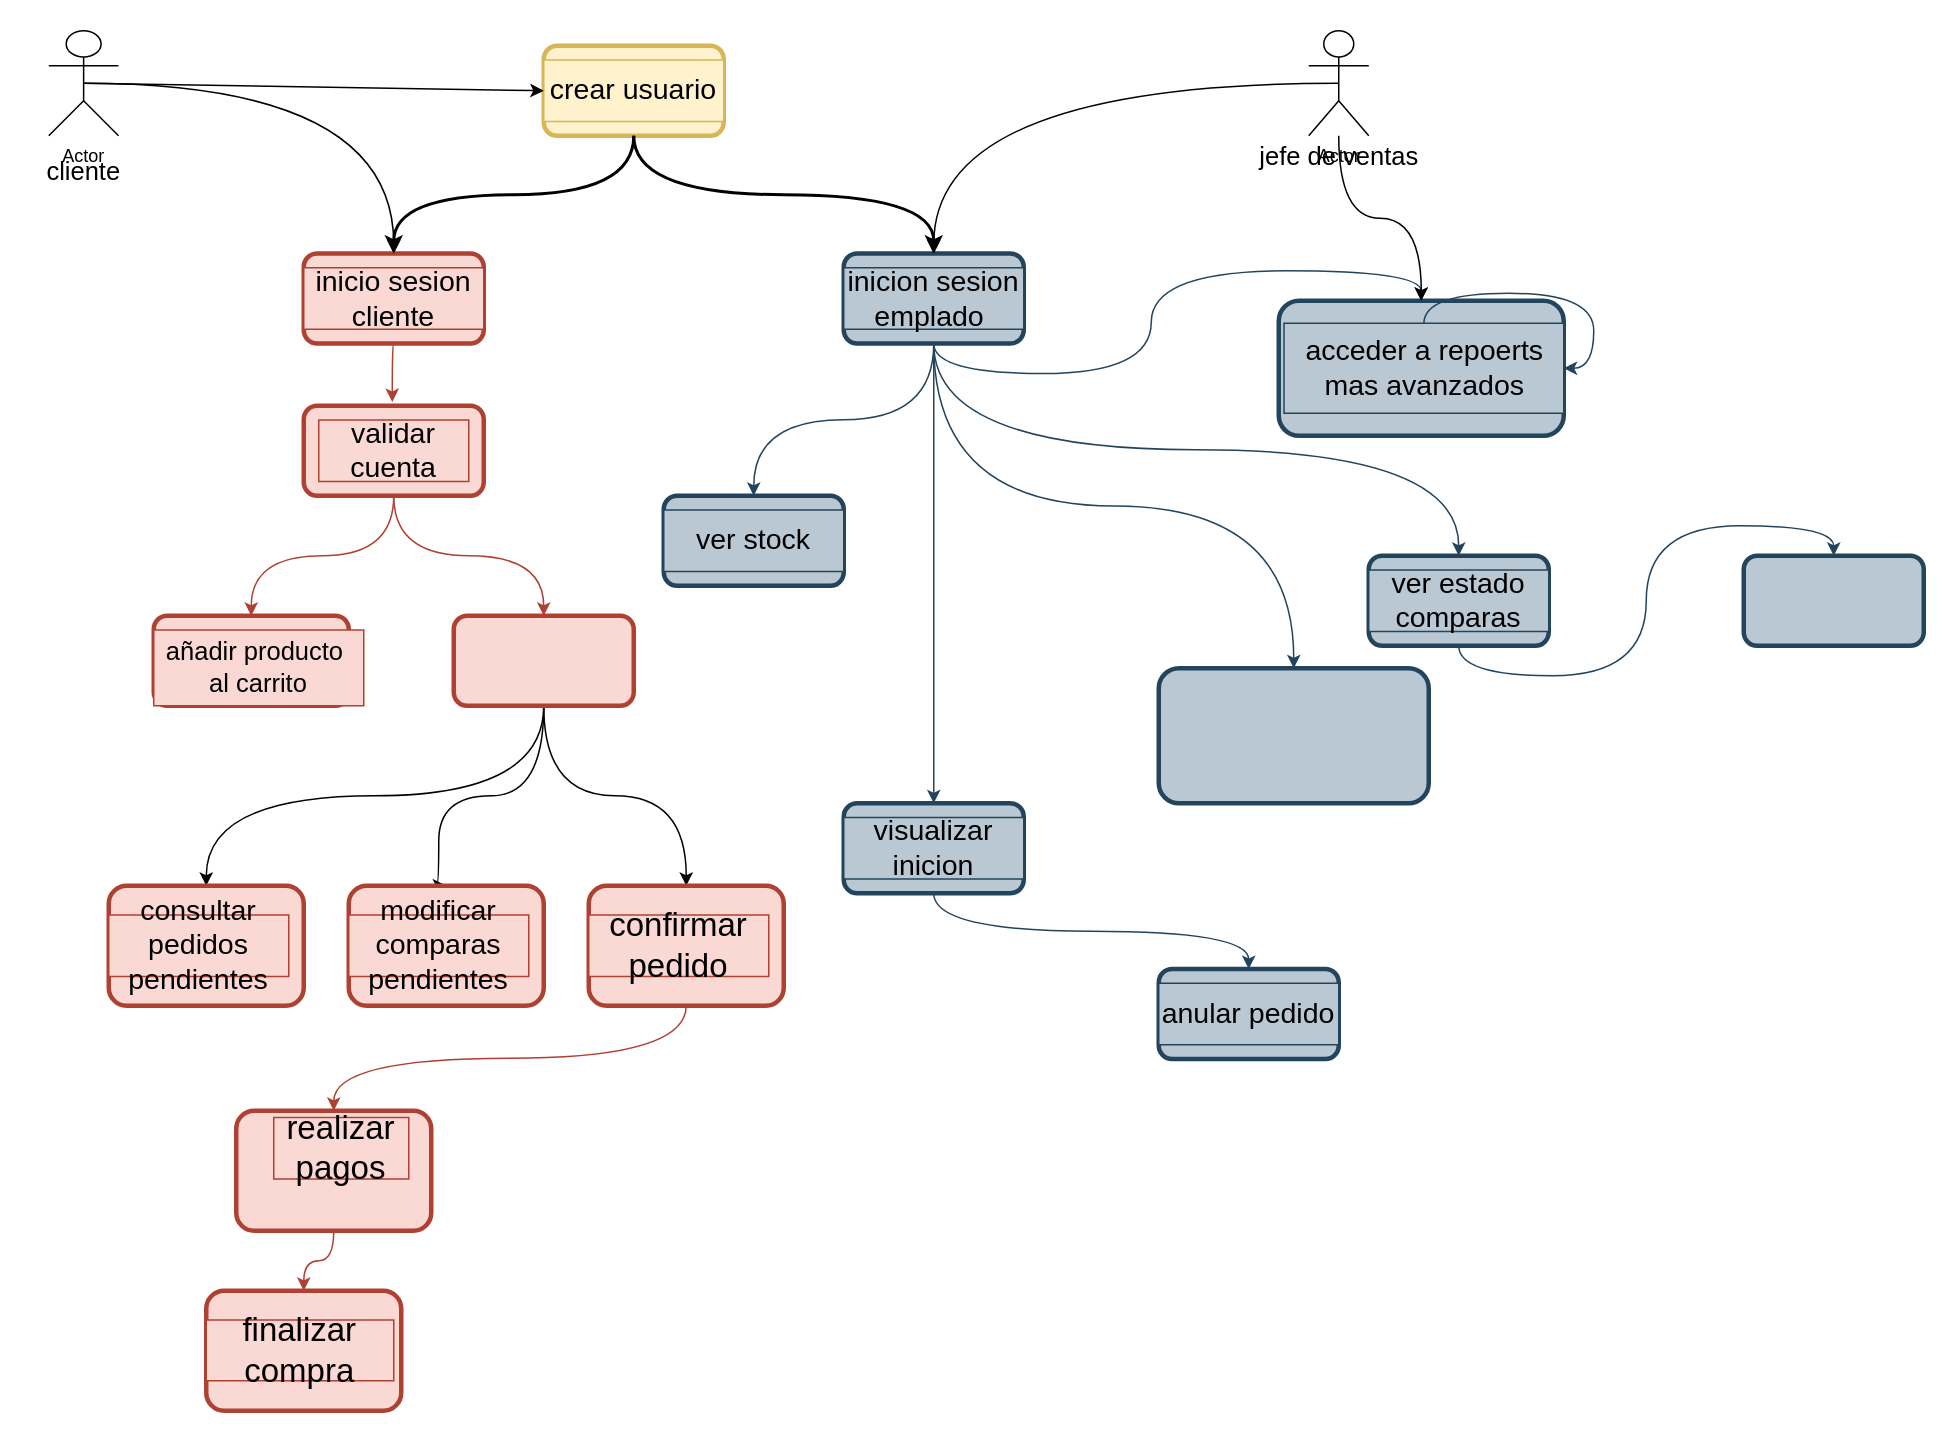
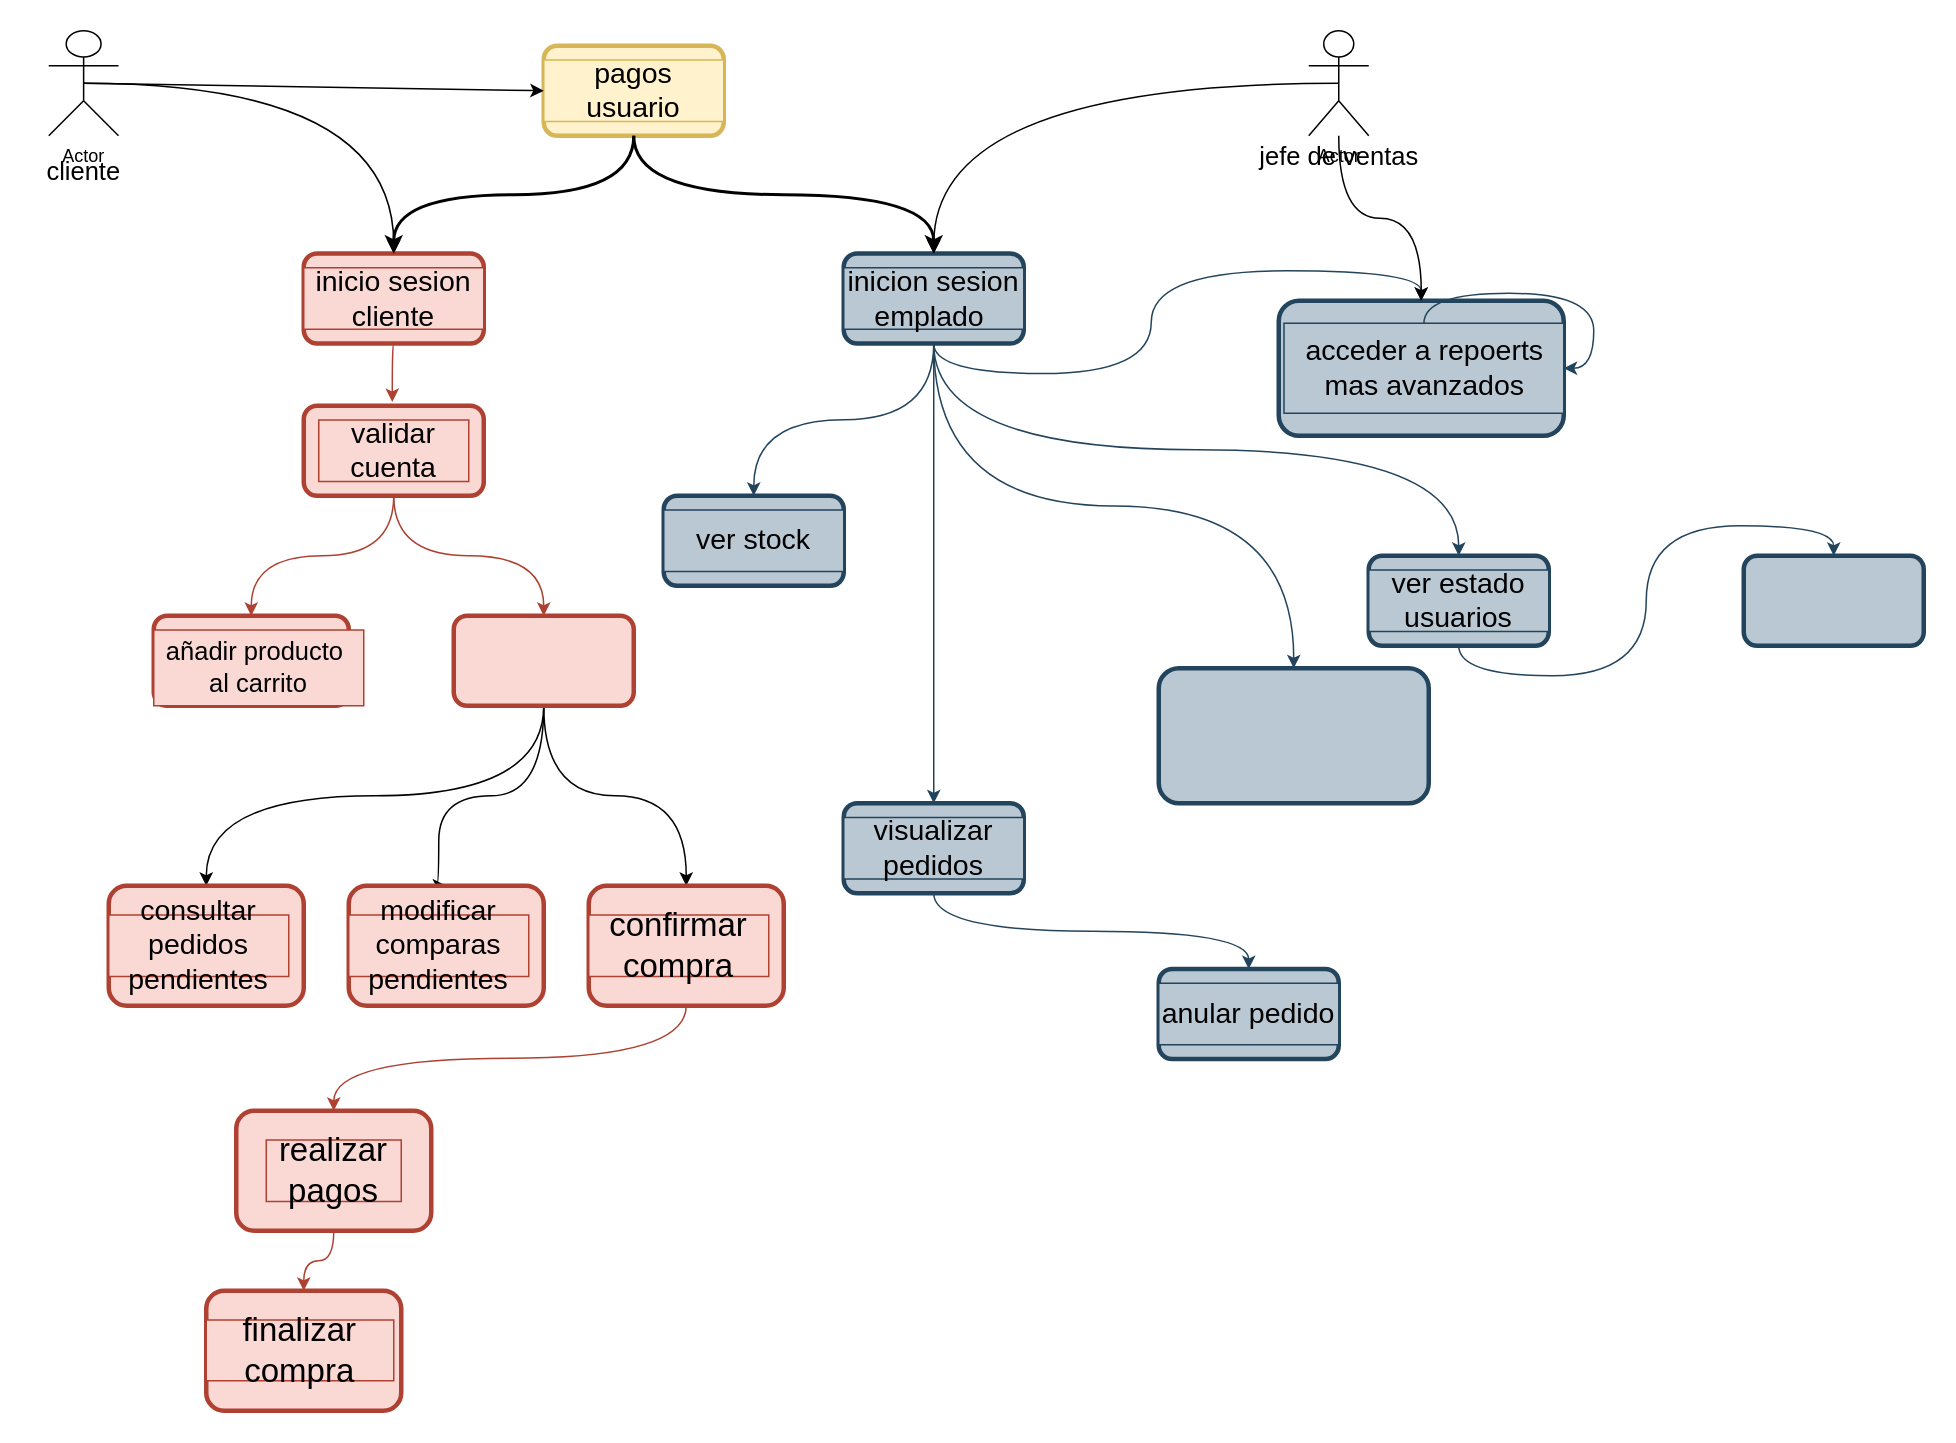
- <mxCell id="4" value="&lt;font color=&quot;#000000&quot;&gt;&lt;span style=&quot;font-size: 19px;&quot;&gt;crear usuario&lt;/span&gt;&lt;/font&gt;" style="text;html=1;align=center;verticalAlign=middle;whiteSpace=wrap;rounded=0;fillColor=#fff2cc;strokeColor=#d6b656;" parent="1" vertex="1"><mxGeometry x="362" y="39.5" width="120" height="41" as="geometry" /></mxCell>
+ <mxCell id="4" value="&lt;font color=&quot;#000000&quot;&gt;&lt;span style=&quot;font-size: 19px;&quot;&gt;pagos usuario&lt;/span&gt;&lt;/font&gt;" style="text;html=1;align=center;verticalAlign=middle;whiteSpace=wrap;rounded=0;fillColor=#fff2cc;strokeColor=#d6b656;" parent="1" vertex="1"><mxGeometry x="362" y="39.5" width="120" height="41" as="geometry" /></mxCell>
- <mxCell id="51" value="&lt;font color=&quot;#000000&quot;&gt;&lt;span style=&quot;font-size: 19px;&quot;&gt;ver estado comparas&lt;/span&gt;&lt;/font&gt;" style="text;html=1;align=center;verticalAlign=middle;whiteSpace=wrap;rounded=0;fillColor=#bac8d3;strokeColor=#23445d;" vertex="1" parent="1"><mxGeometry x="912" y="379.5" width="120" height="41" as="geometry" /></mxCell>
+ <mxCell id="51" value="&lt;font color=&quot;#000000&quot;&gt;&lt;span style=&quot;font-size: 19px;&quot;&gt;ver estado usuarios&lt;/span&gt;&lt;/font&gt;" style="text;html=1;align=center;verticalAlign=middle;whiteSpace=wrap;rounded=0;fillColor=#bac8d3;strokeColor=#23445d;" vertex="1" parent="1"><mxGeometry x="912" y="379.5" width="120" height="41" as="geometry" /></mxCell>
- <mxCell id="40" value="&lt;font color=&quot;#000000&quot;&gt;&lt;span style=&quot;font-size: 19px;&quot;&gt;visualizar inicion&lt;/span&gt;&lt;/font&gt;" style="text;html=1;align=center;verticalAlign=middle;whiteSpace=wrap;rounded=0;fillColor=#bac8d3;strokeColor=#23445d;" vertex="1" parent="1"><mxGeometry x="562" y="544.5" width="120" height="41" as="geometry" /></mxCell>
+ <mxCell id="40" value="&lt;font color=&quot;#000000&quot;&gt;&lt;span style=&quot;font-size: 19px;&quot;&gt;visualizar pedidos&lt;/span&gt;&lt;/font&gt;" style="text;html=1;align=center;verticalAlign=middle;whiteSpace=wrap;rounded=0;fillColor=#bac8d3;strokeColor=#23445d;" vertex="1" parent="1"><mxGeometry x="562" y="544.5" width="120" height="41" as="geometry" /></mxCell>
- <mxCell id="32" value="&lt;font color=&quot;#000000&quot;&gt;&lt;span&gt;confirmar pedido&lt;/span&gt;&lt;/font&gt;" style="text;html=1;align=center;verticalAlign=middle;whiteSpace=wrap;rounded=0;fontSize=22;fillColor=#fad9d5;strokeColor=#ae4132;" vertex="1" parent="1"><mxGeometry x="392" y="609.5" width="120" height="41" as="geometry" /></mxCell>
+ <mxCell id="32" value="&lt;font color=&quot;#000000&quot;&gt;&lt;span&gt;confirmar compra&lt;/span&gt;&lt;/font&gt;" style="text;html=1;align=center;verticalAlign=middle;whiteSpace=wrap;rounded=0;fontSize=22;fillColor=#fad9d5;strokeColor=#ae4132;" vertex="1" parent="1"><mxGeometry x="392" y="609.5" width="120" height="41" as="geometry" /></mxCell>
- <mxCell id="37" value="&lt;font color=&quot;#000000&quot;&gt;&lt;span&gt;realizar pagos&lt;/span&gt;&lt;/font&gt;" style="text;html=1;align=center;verticalAlign=middle;whiteSpace=wrap;rounded=0;fontSize=22;fillColor=#fad9d5;strokeColor=#ae4132;" vertex="1" parent="1"><mxGeometry x="182" y="744.5" width="90" height="41" as="geometry" /></mxCell>
+ <mxCell id="37" value="&lt;font color=&quot;#000000&quot;&gt;&lt;span&gt;realizar pagos&lt;/span&gt;&lt;/font&gt;" style="text;html=1;align=center;verticalAlign=middle;whiteSpace=wrap;rounded=0;fontSize=22;fillColor=#fad9d5;strokeColor=#ae4132;" vertex="1" parent="1"><mxGeometry x="177" y="759.5" width="90" height="41" as="geometry" /></mxCell>
